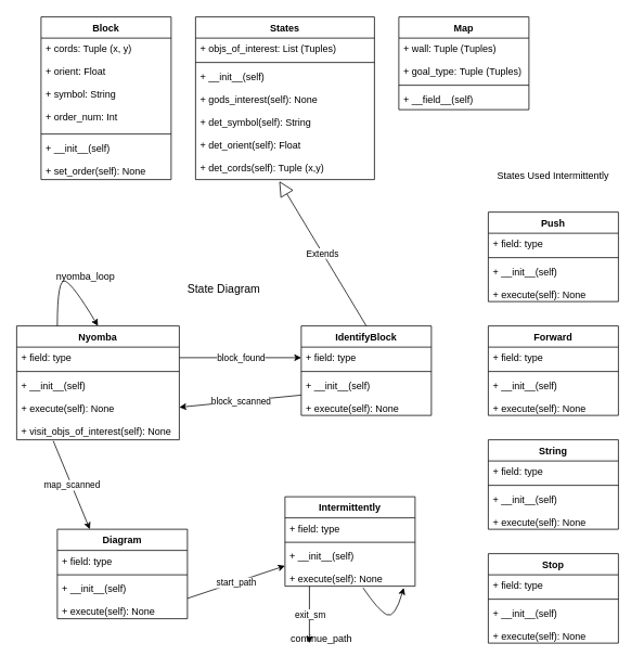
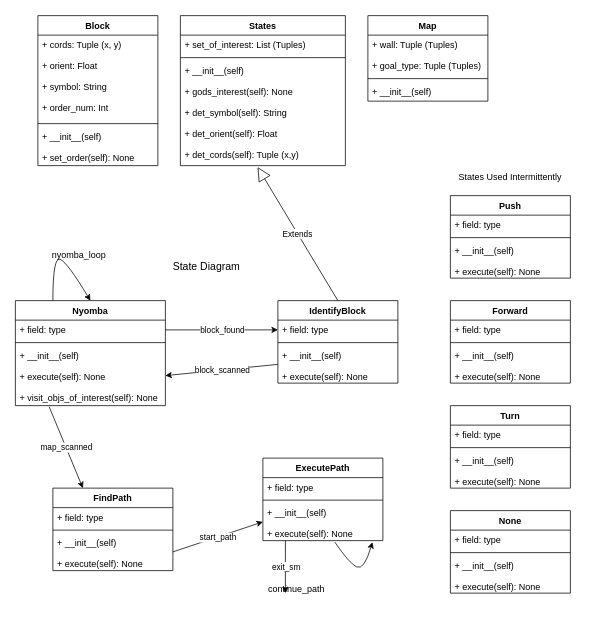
- <mxCell id="11" value="+ objs_of_interest: List (Tuples)" style="text;strokeColor=none;fillColor=none;align=left;verticalAlign=top;spacingLeft=4;spacingRight=4;overflow=hidden;rotatable=0;points=[[0,0.5],[1,0.5]];portConstraint=eastwest;" vertex="1" parent="10"><mxGeometry y="26" width="220" height="26" as="geometry" /></mxCell>
+ <mxCell id="11" value="+ set_of_interest: List (Tuples)" style="text;strokeColor=none;fillColor=none;align=left;verticalAlign=top;spacingLeft=4;spacingRight=4;overflow=hidden;rotatable=0;points=[[0,0.5],[1,0.5]];portConstraint=eastwest;" vertex="1" parent="10"><mxGeometry y="26" width="220" height="26" as="geometry" /></mxCell>
- <mxCell id="9" value="+ __field__(self)" style="text;strokeColor=none;fillColor=none;align=left;verticalAlign=top;spacingLeft=4;spacingRight=4;overflow=hidden;rotatable=0;points=[[0,0.5],[1,0.5]];portConstraint=eastwest;" vertex="1" parent="6"><mxGeometry y="88" width="160" height="26" as="geometry" /></mxCell>
+ <mxCell id="9" value="+ __init__(self)" style="text;strokeColor=none;fillColor=none;align=left;verticalAlign=top;spacingLeft=4;spacingRight=4;overflow=hidden;rotatable=0;points=[[0,0.5],[1,0.5]];portConstraint=eastwest;" vertex="1" parent="6"><mxGeometry y="88" width="160" height="26" as="geometry" /></mxCell>
- <mxCell id="43" value="States Used Intermittently" style="text;html=1;strokeColor=none;fillColor=none;align=center;verticalAlign=middle;whiteSpace=wrap;rounded=0;" vertex="1" parent="1"><mxGeometry x="590" y="200" width="180" height="30" as="geometry" /></mxCell>
+ <mxCell id="43" value="States Used Intermittently" style="text;html=1;strokeColor=none;fillColor=none;align=center;verticalAlign=middle;whiteSpace=wrap;rounded=0;" vertex="1" parent="1"><mxGeometry x="590" y="220" width="180" height="30" as="geometry" /></mxCell>
- <mxCell id="26" value="String" style="swimlane;fontStyle=1;align=center;verticalAlign=top;childLayout=stackLayout;horizontal=1;startSize=26;horizontalStack=0;resizeParent=1;resizeParentMax=0;resizeLast=0;collapsible=1;marginBottom=0;" vertex="1" parent="1"><mxGeometry x="600" y="540" width="160" height="110" as="geometry" /></mxCell>
+ <mxCell id="26" value="Turn" style="swimlane;fontStyle=1;align=center;verticalAlign=top;childLayout=stackLayout;horizontal=1;startSize=26;horizontalStack=0;resizeParent=1;resizeParentMax=0;resizeLast=0;collapsible=1;marginBottom=0;" vertex="1" parent="1"><mxGeometry x="600" y="540" width="160" height="110" as="geometry" /></mxCell>
- <mxCell id="53" value="Intermittently" style="swimlane;fontStyle=1;align=center;verticalAlign=top;childLayout=stackLayout;horizontal=1;startSize=26;horizontalStack=0;resizeParent=1;resizeParentMax=0;resizeLast=0;collapsible=1;marginBottom=0;" vertex="1" parent="1"><mxGeometry x="350" y="610" width="160" height="110" as="geometry" /></mxCell>
+ <mxCell id="53" value="ExecutePath" style="swimlane;fontStyle=1;align=center;verticalAlign=top;childLayout=stackLayout;horizontal=1;startSize=26;horizontalStack=0;resizeParent=1;resizeParentMax=0;resizeLast=0;collapsible=1;marginBottom=0;" vertex="1" parent="1"><mxGeometry x="350" y="610" width="160" height="110" as="geometry" /></mxCell>
- <mxCell id="38" value="Diagram" style="swimlane;fontStyle=1;align=center;verticalAlign=top;childLayout=stackLayout;horizontal=1;startSize=26;horizontalStack=0;resizeParent=1;resizeParentMax=0;resizeLast=0;collapsible=1;marginBottom=0;" vertex="1" parent="1"><mxGeometry x="70" y="650" width="160" height="110" as="geometry" /></mxCell>
+ <mxCell id="38" value="FindPath" style="swimlane;fontStyle=1;align=center;verticalAlign=top;childLayout=stackLayout;horizontal=1;startSize=26;horizontalStack=0;resizeParent=1;resizeParentMax=0;resizeLast=0;collapsible=1;marginBottom=0;" vertex="1" parent="1"><mxGeometry x="70" y="650" width="160" height="110" as="geometry" /></mxCell>
- <mxCell id="30" value="Stop" style="swimlane;fontStyle=1;align=center;verticalAlign=top;childLayout=stackLayout;horizontal=1;startSize=26;horizontalStack=0;resizeParent=1;resizeParentMax=0;resizeLast=0;collapsible=1;marginBottom=0;" vertex="1" parent="1"><mxGeometry x="600" y="680" width="160" height="110" as="geometry" /></mxCell>
+ <mxCell id="30" value="None" style="swimlane;fontStyle=1;align=center;verticalAlign=top;childLayout=stackLayout;horizontal=1;startSize=26;horizontalStack=0;resizeParent=1;resizeParentMax=0;resizeLast=0;collapsible=1;marginBottom=0;" vertex="1" parent="1"><mxGeometry x="600" y="680" width="160" height="110" as="geometry" /></mxCell>
